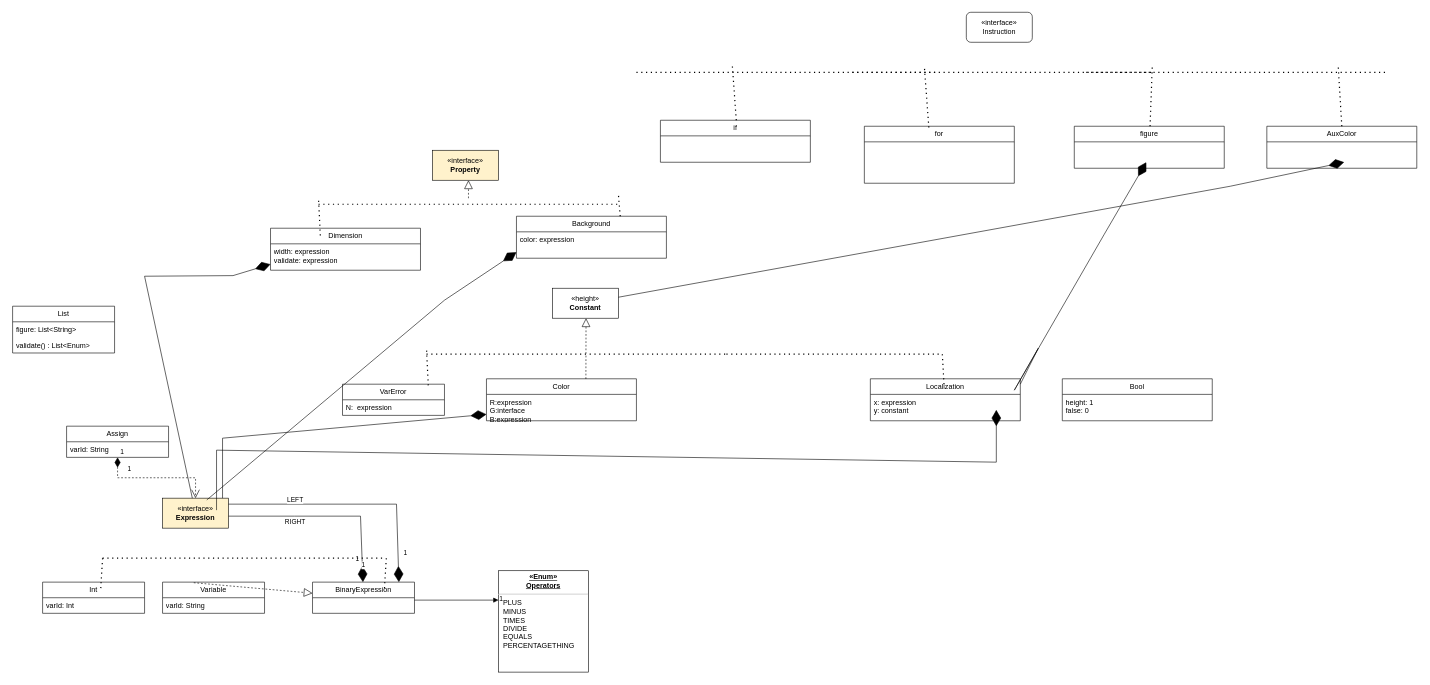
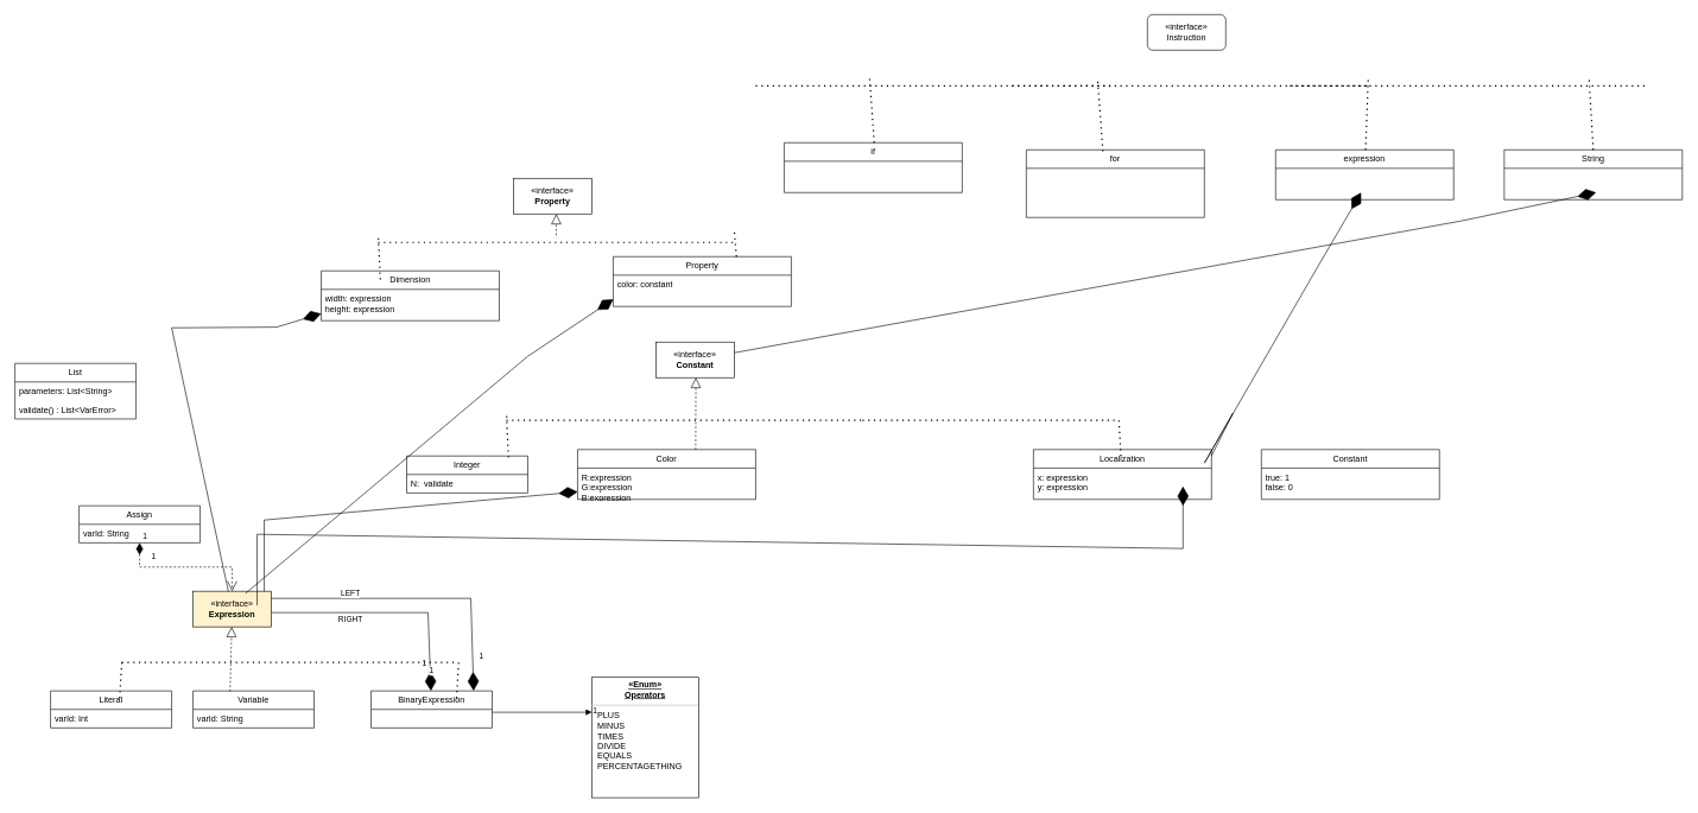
- <mxCell id="46" value="figure&lt;br&gt;" style="swimlane;fontStyle=0;childLayout=stackLayout;horizontal=1;startSize=26;fillColor=none;horizontalStack=0;resizeParent=1;resizeParentMax=0;resizeLast=0;collapsible=1;marginBottom=0;whiteSpace=wrap;html=1;" vertex="1" parent="1"><mxGeometry x="1790" y="210" width="250" height="70" as="geometry" /></mxCell>
+ <mxCell id="46" value="expression&lt;br&gt;" style="swimlane;fontStyle=0;childLayout=stackLayout;horizontal=1;startSize=26;fillColor=none;horizontalStack=0;resizeParent=1;resizeParentMax=0;resizeLast=0;collapsible=1;marginBottom=0;whiteSpace=wrap;html=1;" vertex="1" parent="1"><mxGeometry x="1790" y="210" width="250" height="70" as="geometry" /></mxCell>
- <mxCell id="47" value="AuxColor" style="swimlane;fontStyle=0;childLayout=stackLayout;horizontal=1;startSize=26;fillColor=none;horizontalStack=0;resizeParent=1;resizeParentMax=0;resizeLast=0;collapsible=1;marginBottom=0;whiteSpace=wrap;html=1;" vertex="1" parent="1"><mxGeometry x="2111" y="210" width="250" height="70" as="geometry" /></mxCell>
+ <mxCell id="47" value="String" style="swimlane;fontStyle=0;childLayout=stackLayout;horizontal=1;startSize=26;fillColor=none;horizontalStack=0;resizeParent=1;resizeParentMax=0;resizeLast=0;collapsible=1;marginBottom=0;whiteSpace=wrap;html=1;" vertex="1" parent="1"><mxGeometry x="2111" y="210" width="250" height="70" as="geometry" /></mxCell>
- <mxCell id="48" value="«interface»&lt;br&gt;&lt;b&gt;Property&lt;/b&gt;" style="html=1;whiteSpace=wrap;fillColor=#fff2cc;" vertex="1" parent="1"><mxGeometry x="720" y="250" width="110" height="50" as="geometry" /></mxCell>
+ <mxCell id="48" value="«interface»&lt;br&gt;&lt;b&gt;Property&lt;/b&gt;" style="html=1;whiteSpace=wrap;" vertex="1" parent="1"><mxGeometry x="720" y="250" width="110" height="50" as="geometry" /></mxCell>
- <mxCell id="52" value="Background" style="swimlane;fontStyle=0;childLayout=stackLayout;horizontal=1;startSize=26;fillColor=none;horizontalStack=0;resizeParent=1;resizeParentMax=0;resizeLast=0;collapsible=1;marginBottom=0;whiteSpace=wrap;html=1;" vertex="1" parent="1"><mxGeometry x="860" y="360" width="250" height="70" as="geometry" /></mxCell>
+ <mxCell id="52" value="Property" style="swimlane;fontStyle=0;childLayout=stackLayout;horizontal=1;startSize=26;fillColor=none;horizontalStack=0;resizeParent=1;resizeParentMax=0;resizeLast=0;collapsible=1;marginBottom=0;whiteSpace=wrap;html=1;" vertex="1" parent="1"><mxGeometry x="860" y="360" width="250" height="70" as="geometry" /></mxCell>
- <mxCell id="54" value="color: expression" style="text;strokeColor=none;fillColor=none;align=left;verticalAlign=top;spacingLeft=4;spacingRight=4;overflow=hidden;rotatable=0;points=[[0,0.5],[1,0.5]];portConstraint=eastwest;whiteSpace=wrap;html=1;" vertex="1" parent="52"><mxGeometry y="26" width="250" height="44" as="geometry" /></mxCell>
+ <mxCell id="54" value="color: constant" style="text;strokeColor=none;fillColor=none;align=left;verticalAlign=top;spacingLeft=4;spacingRight=4;overflow=hidden;rotatable=0;points=[[0,0.5],[1,0.5]];portConstraint=eastwest;whiteSpace=wrap;html=1;" vertex="1" parent="52"><mxGeometry y="26" width="250" height="44" as="geometry" /></mxCell>
- <mxCell id="50" value="width: expression&lt;br&gt;validate: expression" style="text;strokeColor=none;fillColor=none;align=left;verticalAlign=top;spacingLeft=4;spacingRight=4;overflow=hidden;rotatable=0;points=[[0,0.5],[1,0.5]];portConstraint=eastwest;whiteSpace=wrap;html=1;" vertex="1" parent="49"><mxGeometry y="26" width="250" height="44" as="geometry" /></mxCell>
+ <mxCell id="50" value="width: expression&lt;br&gt;height: expression" style="text;strokeColor=none;fillColor=none;align=left;verticalAlign=top;spacingLeft=4;spacingRight=4;overflow=hidden;rotatable=0;points=[[0,0.5],[1,0.5]];portConstraint=eastwest;whiteSpace=wrap;html=1;" vertex="1" parent="49"><mxGeometry y="26" width="250" height="44" as="geometry" /></mxCell>
- <mxCell id="22" value="«height»&lt;br&gt;&lt;b&gt;Constant&lt;/b&gt;" style="html=1;whiteSpace=wrap;" vertex="1" parent="1"><mxGeometry x="920" y="480" width="110" height="50" as="geometry" /></mxCell>
+ <mxCell id="22" value="«interface»&lt;br&gt;&lt;b&gt;Constant&lt;/b&gt;" style="html=1;whiteSpace=wrap;" vertex="1" parent="1"><mxGeometry x="920" y="480" width="110" height="50" as="geometry" /></mxCell>
- <mxCell id="3" value="figure: List&amp;lt;String&amp;gt;" style="text;strokeColor=none;fillColor=none;align=left;verticalAlign=top;spacingLeft=4;spacingRight=4;overflow=hidden;rotatable=0;points=[[0,0.5],[1,0.5]];portConstraint=eastwest;whiteSpace=wrap;html=1;" parent="2" vertex="1"><mxGeometry y="26" width="170" height="26" as="geometry" /></mxCell>
+ <mxCell id="3" value="parameters: List&amp;lt;String&amp;gt;" style="text;strokeColor=none;fillColor=none;align=left;verticalAlign=top;spacingLeft=4;spacingRight=4;overflow=hidden;rotatable=0;points=[[0,0.5],[1,0.5]];portConstraint=eastwest;whiteSpace=wrap;html=1;" parent="2" vertex="1"><mxGeometry y="26" width="170" height="26" as="geometry" /></mxCell>
- <mxCell id="4" value="validate() : List&amp;lt;Enum&amp;gt;" style="text;strokeColor=none;fillColor=none;align=left;verticalAlign=top;spacingLeft=4;spacingRight=4;overflow=hidden;rotatable=0;points=[[0,0.5],[1,0.5]];portConstraint=eastwest;whiteSpace=wrap;html=1;" parent="2" vertex="1"><mxGeometry y="52" width="170" height="26" as="geometry" /></mxCell>
+ <mxCell id="4" value="validate() : List&amp;lt;VarError&amp;gt;" style="text;strokeColor=none;fillColor=none;align=left;verticalAlign=top;spacingLeft=4;spacingRight=4;overflow=hidden;rotatable=0;points=[[0,0.5],[1,0.5]];portConstraint=eastwest;whiteSpace=wrap;html=1;" parent="2" vertex="1"><mxGeometry y="52" width="170" height="26" as="geometry" /></mxCell>
- <mxCell id="41" value="Bool" style="swimlane;fontStyle=0;childLayout=stackLayout;horizontal=1;startSize=26;fillColor=none;horizontalStack=0;resizeParent=1;resizeParentMax=0;resizeLast=0;collapsible=1;marginBottom=0;whiteSpace=wrap;html=1;" vertex="1" parent="1"><mxGeometry x="1770" y="631" width="250" height="70" as="geometry" /></mxCell>
+ <mxCell id="41" value="Constant" style="swimlane;fontStyle=0;childLayout=stackLayout;horizontal=1;startSize=26;fillColor=none;horizontalStack=0;resizeParent=1;resizeParentMax=0;resizeLast=0;collapsible=1;marginBottom=0;whiteSpace=wrap;html=1;" vertex="1" parent="1"><mxGeometry x="1770" y="631" width="250" height="70" as="geometry" /></mxCell>
- <mxCell id="27" value="VarError" style="swimlane;fontStyle=0;childLayout=stackLayout;horizontal=1;startSize=26;fillColor=none;horizontalStack=0;resizeParent=1;resizeParentMax=0;resizeLast=0;collapsible=1;marginBottom=0;whiteSpace=wrap;html=1;" vertex="1" parent="1"><mxGeometry x="570" y="640" width="170" height="52" as="geometry" /></mxCell>
+ <mxCell id="27" value="Integer" style="swimlane;fontStyle=0;childLayout=stackLayout;horizontal=1;startSize=26;fillColor=none;horizontalStack=0;resizeParent=1;resizeParentMax=0;resizeLast=0;collapsible=1;marginBottom=0;whiteSpace=wrap;html=1;" vertex="1" parent="1"><mxGeometry x="570" y="640" width="170" height="52" as="geometry" /></mxCell>
- <mxCell id="39" value="x: expression&lt;br&gt;y: constant" style="text;strokeColor=none;fillColor=none;align=left;verticalAlign=top;spacingLeft=4;spacingRight=4;overflow=hidden;rotatable=0;points=[[0,0.5],[1,0.5]];portConstraint=eastwest;whiteSpace=wrap;html=1;" vertex="1" parent="38"><mxGeometry y="26" width="250" height="44" as="geometry" /></mxCell>
+ <mxCell id="39" value="x: expression&lt;br&gt;y: expression" style="text;strokeColor=none;fillColor=none;align=left;verticalAlign=top;spacingLeft=4;spacingRight=4;overflow=hidden;rotatable=0;points=[[0,0.5],[1,0.5]];portConstraint=eastwest;whiteSpace=wrap;html=1;" vertex="1" parent="38"><mxGeometry y="26" width="250" height="44" as="geometry" /></mxCell>
- <mxCell id="42" value="height: 1&lt;br&gt;false: 0" style="text;strokeColor=none;fillColor=none;align=left;verticalAlign=top;spacingLeft=4;spacingRight=4;overflow=hidden;rotatable=0;points=[[0,0.5],[1,0.5]];portConstraint=eastwest;whiteSpace=wrap;html=1;" vertex="1" parent="41"><mxGeometry y="26" width="250" height="44" as="geometry" /></mxCell>
+ <mxCell id="42" value="true: 1&lt;br&gt;false: 0" style="text;strokeColor=none;fillColor=none;align=left;verticalAlign=top;spacingLeft=4;spacingRight=4;overflow=hidden;rotatable=0;points=[[0,0.5],[1,0.5]];portConstraint=eastwest;whiteSpace=wrap;html=1;" vertex="1" parent="41"><mxGeometry y="26" width="250" height="44" as="geometry" /></mxCell>
- <mxCell id="28" value="N:&amp;nbsp; expression" style="text;strokeColor=none;fillColor=none;align=left;verticalAlign=top;spacingLeft=4;spacingRight=4;overflow=hidden;rotatable=0;points=[[0,0.5],[1,0.5]];portConstraint=eastwest;whiteSpace=wrap;html=1;" vertex="1" parent="27"><mxGeometry y="26" width="170" height="26" as="geometry" /></mxCell>
+ <mxCell id="28" value="N:&amp;nbsp; validate" style="text;strokeColor=none;fillColor=none;align=left;verticalAlign=top;spacingLeft=4;spacingRight=4;overflow=hidden;rotatable=0;points=[[0,0.5],[1,0.5]];portConstraint=eastwest;whiteSpace=wrap;html=1;" vertex="1" parent="27"><mxGeometry y="26" width="170" height="26" as="geometry" /></mxCell>
- <mxCell id="30" value="R:expression&lt;br&gt;G:interface&lt;br&gt;B:expression" style="text;strokeColor=none;fillColor=none;align=left;verticalAlign=top;spacingLeft=4;spacingRight=4;overflow=hidden;rotatable=0;points=[[0,0.5],[1,0.5]];portConstraint=eastwest;whiteSpace=wrap;html=1;" vertex="1" parent="29"><mxGeometry y="26" width="250" height="44" as="geometry" /></mxCell>
+ <mxCell id="30" value="R:expression&lt;br&gt;G:expression&lt;br&gt;B:expression" style="text;strokeColor=none;fillColor=none;align=left;verticalAlign=top;spacingLeft=4;spacingRight=4;overflow=hidden;rotatable=0;points=[[0,0.5],[1,0.5]];portConstraint=eastwest;whiteSpace=wrap;html=1;" vertex="1" parent="29"><mxGeometry y="26" width="250" height="44" as="geometry" /></mxCell>
- <mxCell id="15" value="" style="endArrow=block;dashed=1;endFill=0;endSize=12;html=1;rounded=0;exitX=0.306;exitY=0.019;exitDx=0;exitDy=0;exitPerimeter=0;" parent="1" source="10" target="12" edge="1"><mxGeometry width="160" relative="1" as="geometry"><mxPoint x="320" y="940" as="sourcePoint" /><mxPoint x="480" y="940" as="targetPoint" /></mxGeometry></mxCell>
+ <mxCell id="15" value="" style="endArrow=block;dashed=1;endFill=0;endSize=12;html=1;rounded=0;exitX=0.306;exitY=0.019;exitDx=0;exitDy=0;exitPerimeter=0;" parent="1" source="10" target="7" edge="1"><mxGeometry width="160" relative="1" as="geometry"><mxPoint x="320" y="940" as="sourcePoint" /><mxPoint x="480" y="940" as="targetPoint" /></mxGeometry></mxCell>
- <mxCell id="8" value="Int" style="swimlane;fontStyle=0;childLayout=stackLayout;horizontal=1;startSize=26;fillColor=none;horizontalStack=0;resizeParent=1;resizeParentMax=0;resizeLast=0;collapsible=1;marginBottom=0;whiteSpace=wrap;html=1;" parent="1" vertex="1"><mxGeometry x="70" y="970" width="170" height="52" as="geometry" /></mxCell>
+ <mxCell id="8" value="Literal" style="swimlane;fontStyle=0;childLayout=stackLayout;horizontal=1;startSize=26;fillColor=none;horizontalStack=0;resizeParent=1;resizeParentMax=0;resizeLast=0;collapsible=1;marginBottom=0;whiteSpace=wrap;html=1;" parent="1" vertex="1"><mxGeometry x="70" y="970" width="170" height="52" as="geometry" /></mxCell>
